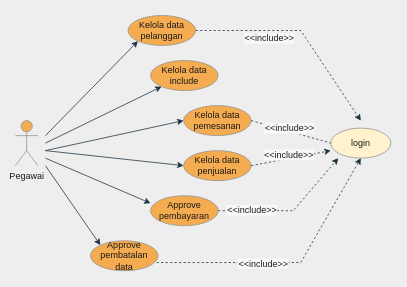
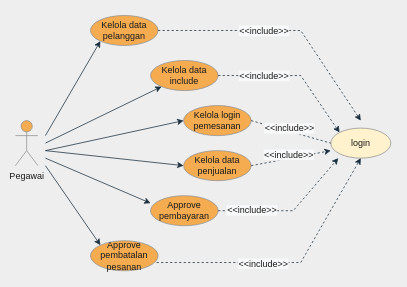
- <mxCell id="5" value="Kelola data pelanggan" style="ellipse;whiteSpace=wrap;html=1;fillColor=#F5AB50;strokeColor=#909090;fontColor=#1A1A1A;" parent="1" vertex="1"><mxGeometry x="170" y="20" width="90" height="40" as="geometry" /></mxCell>
+ <mxCell id="5" value="Kelola data pelanggan" style="ellipse;whiteSpace=wrap;html=1;fillColor=#F5AB50;strokeColor=#909090;fontColor=#1A1A1A;" parent="1" vertex="1"><mxGeometry x="120" y="20" width="90" height="40" as="geometry" /></mxCell>
+ <mxCell id="16" value="" style="endArrow=classic;html=1;rounded=0;dashed=1;strokeColor=#182E3E;exitX=1;exitY=0.5;exitDx=0;exitDy=0;entryX=0;entryY=0;entryDx=0;entryDy=0;labelBackgroundColor=#EEEEEE;fontColor=#1A1A1A;" parent="1" source="4" target="3" edge="1"><mxGeometry width="50" height="50" relative="1" as="geometry"><mxPoint x="310" y="110" as="sourcePoint" /><mxPoint x="360" y="60" as="targetPoint" /><Array as="points"><mxPoint x="400" y="100" /></Array></mxGeometry></mxCell>
+ <mxCell id="17" value="&lt;span style=&quot;font-size: 12px; background-color: rgb(248, 249, 250);&quot;&gt;&amp;lt;&amp;lt;include&amp;gt;&amp;gt;&lt;/span&gt;" style="edgeLabel;html=1;align=center;verticalAlign=middle;resizable=0;points=[];labelBackgroundColor=#EEEEEE;fontColor=#1A1A1A;" parent="16" vertex="1" connectable="0"><mxGeometry x="0.124" y="2" relative="1" as="geometry"><mxPoint x="-53" y="-1" as="offset" /></mxGeometry></mxCell>
- <mxCell id="6" value="Kelola data pemesanan" style="ellipse;whiteSpace=wrap;html=1;fillColor=#F5AB50;strokeColor=#909090;fontColor=#1A1A1A;" parent="1" vertex="1"><mxGeometry x="244" y="140" width="90" height="40" as="geometry" /></mxCell>
+ <mxCell id="6" value="Kelola login pemesanan" style="ellipse;whiteSpace=wrap;html=1;fillColor=#F5AB50;strokeColor=#909090;fontColor=#1A1A1A;" parent="1" vertex="1"><mxGeometry x="244" y="140" width="90" height="40" as="geometry" /></mxCell>
- <mxCell id="8" value="Approve pembatalan data" style="ellipse;whiteSpace=wrap;html=1;fillColor=#F5AB50;strokeColor=#909090;fontColor=#1A1A1A;" parent="1" vertex="1"><mxGeometry x="120" y="320" width="90" height="40" as="geometry" /></mxCell>
+ <mxCell id="8" value="Approve pembatalan pesanan" style="ellipse;whiteSpace=wrap;html=1;fillColor=#F5AB50;strokeColor=#909090;fontColor=#1A1A1A;" parent="1" vertex="1"><mxGeometry x="120" y="320" width="90" height="40" as="geometry" /></mxCell>
